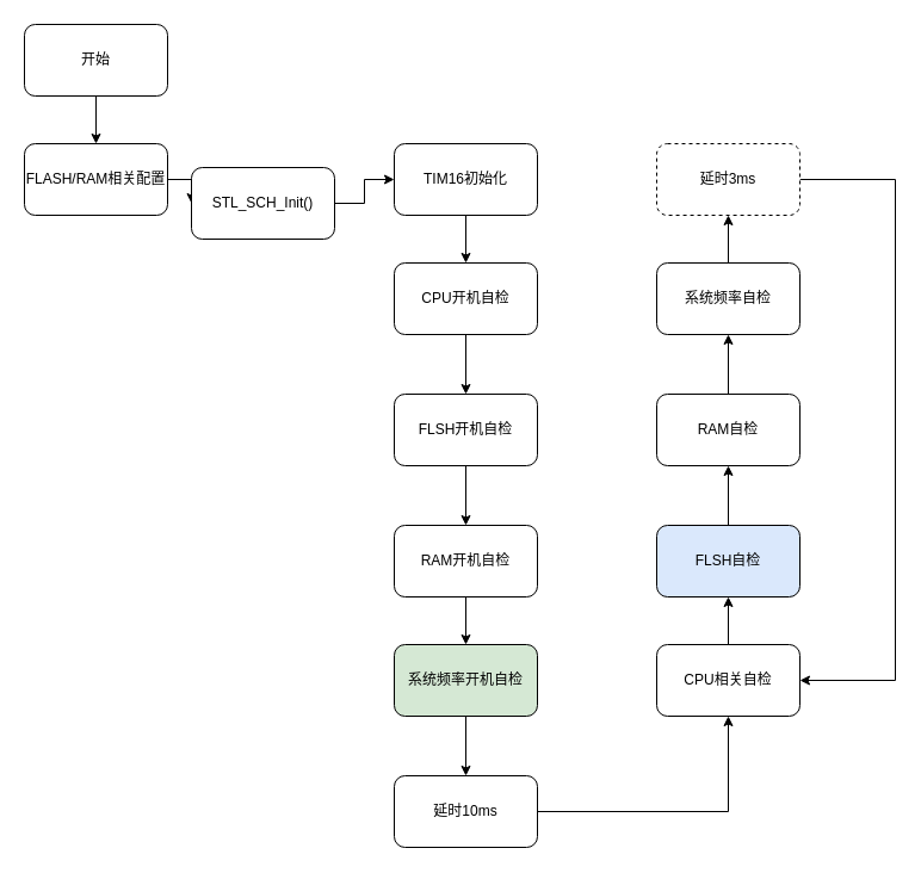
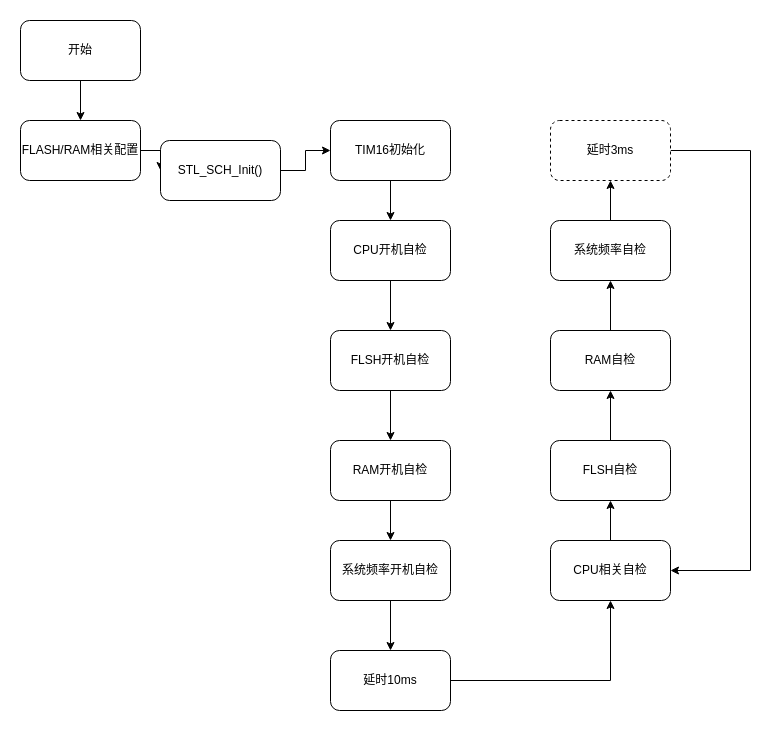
- <mxCell id="21" value="FLSH自检" style="rounded=1;whiteSpace=wrap;html=1;direction=east;container=0;fillColor=#dae8fc;" vertex="1" parent="1"><mxGeometry x="550" y="440" width="120" height="60" as="geometry" /></mxCell>
+ <mxCell id="21" value="FLSH自检" style="rounded=1;whiteSpace=wrap;html=1;direction=east;container=0;" vertex="1" parent="1"><mxGeometry x="550" y="440" width="120" height="60" as="geometry" /></mxCell>
- <mxCell id="17" value="系统频率开机自检" style="rounded=1;whiteSpace=wrap;html=1;fillColor=#d5e8d4;" vertex="1" parent="1"><mxGeometry x="330" y="540" width="120" height="60" as="geometry" /></mxCell>
+ <mxCell id="17" value="系统频率开机自检" style="rounded=1;whiteSpace=wrap;html=1;" vertex="1" parent="1"><mxGeometry x="330" y="540" width="120" height="60" as="geometry" /></mxCell>
